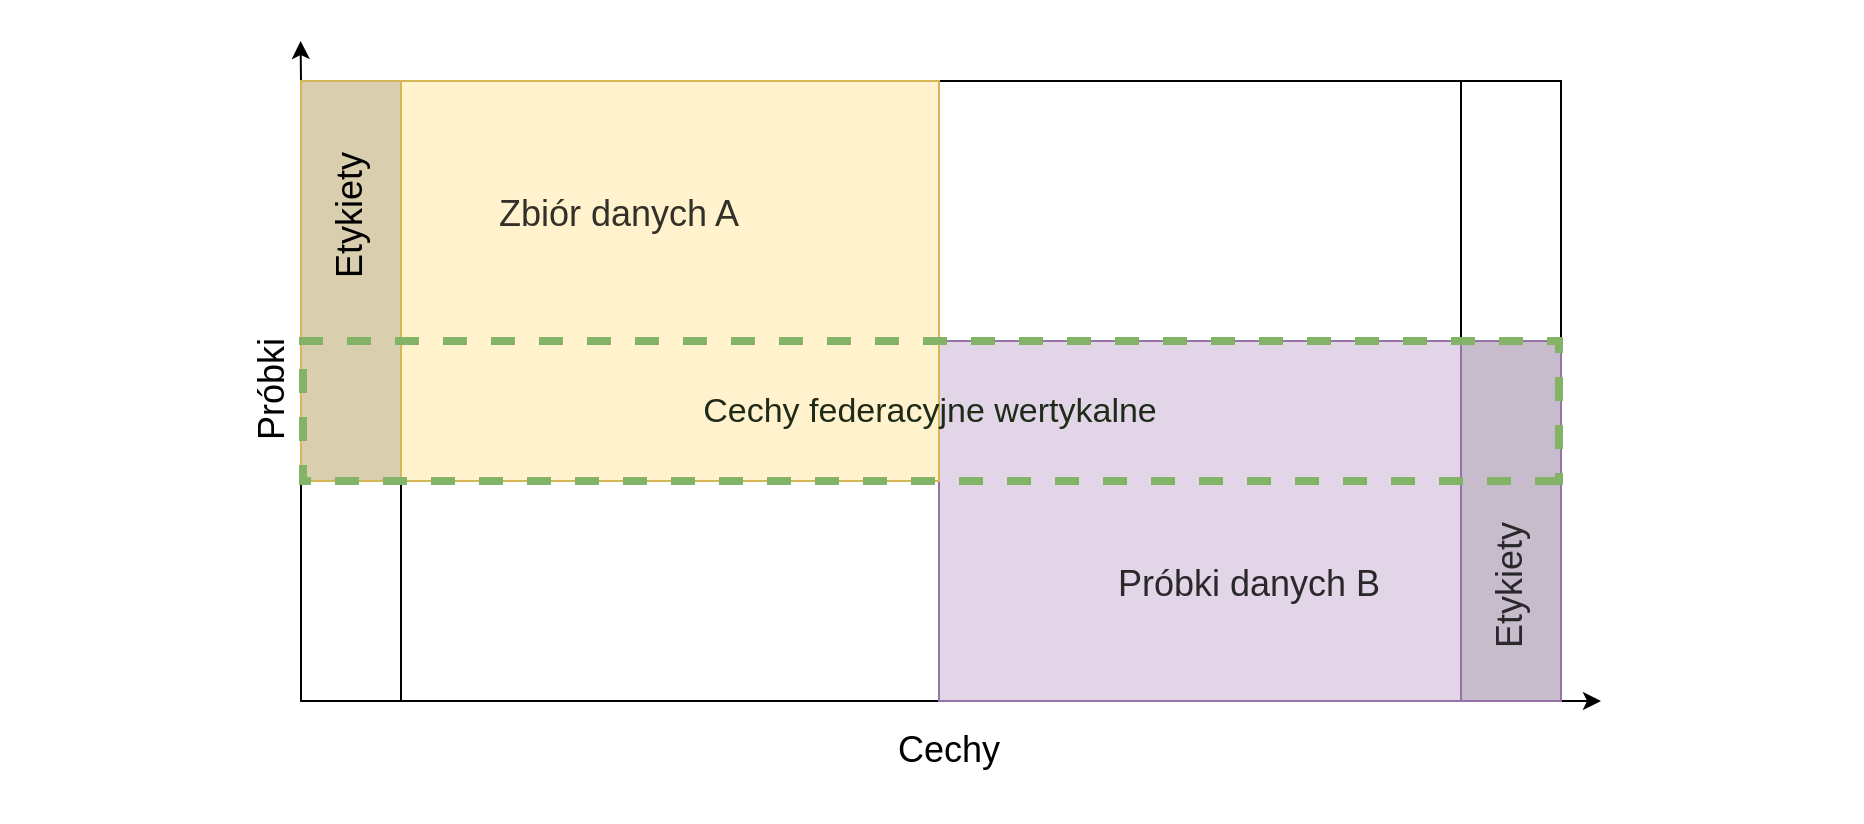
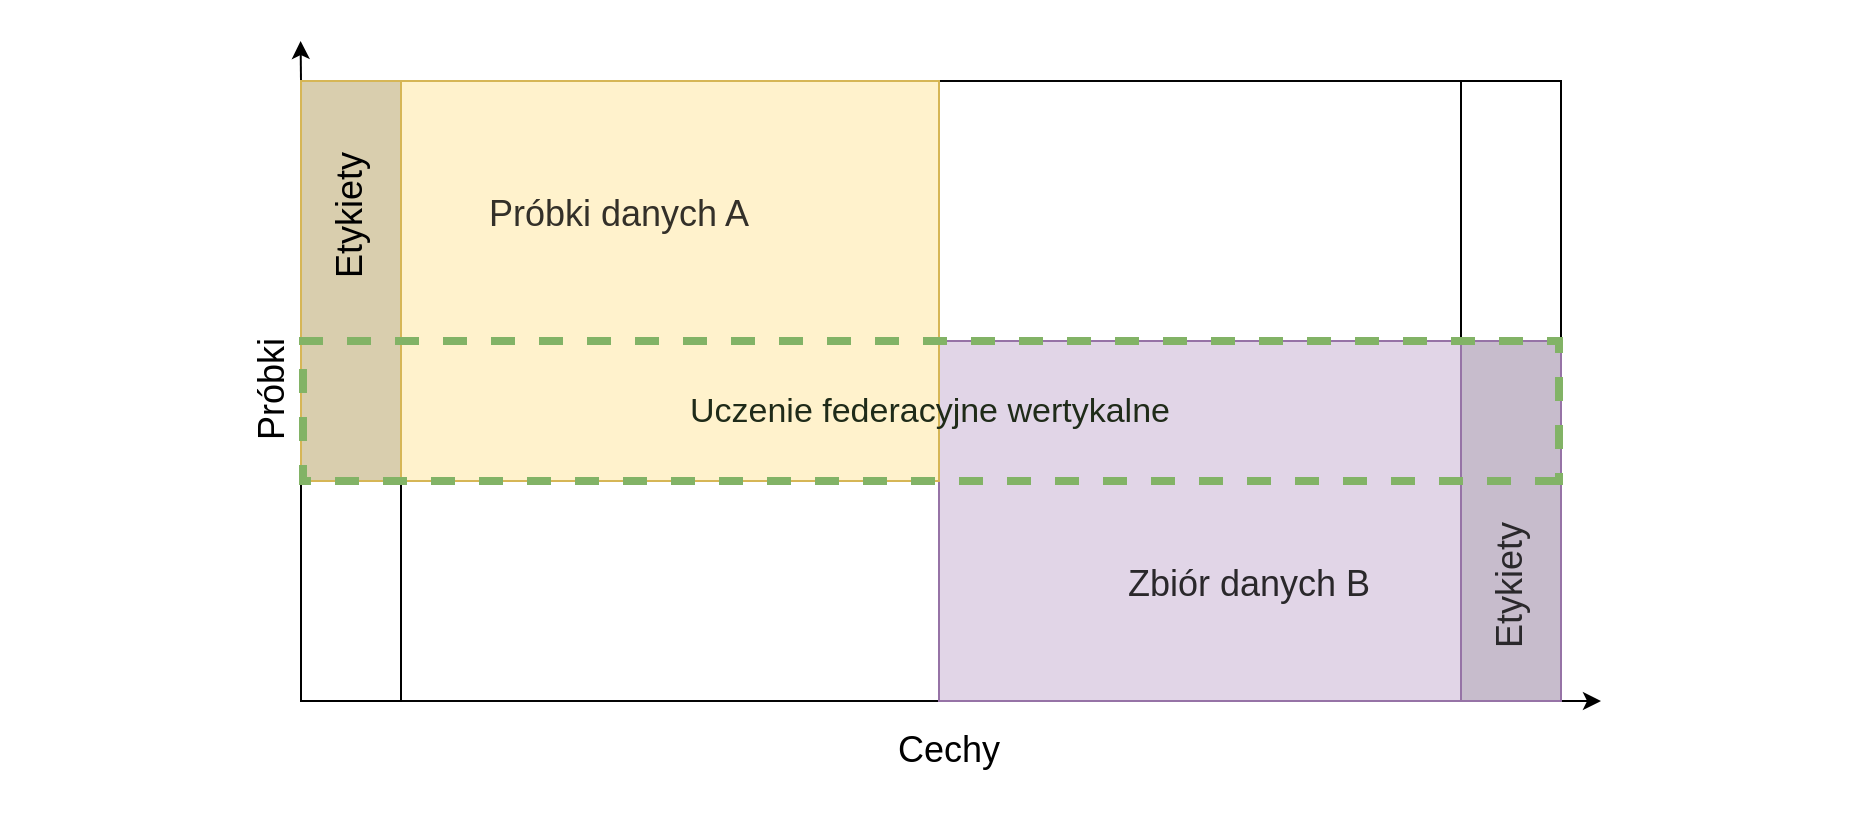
- <mxCell id="6" value="&lt;font style=&quot;font-size: 18px&quot;&gt;&lt;font color=&quot;#333029&quot;&gt;Zbiór danych A&lt;br&gt;&lt;br&gt;&lt;br&gt;&lt;/font&gt;&lt;br&gt;&lt;/font&gt;" style="rounded=0;whiteSpace=wrap;html=1;fillColor=#FFF2CC;strokeColor=#d6b656;gradientColor=none;glass=0;" vertex="1" parent="1"><mxGeometry x="150" y="40" width="319" height="200" as="geometry" /></mxCell>
+ <mxCell id="6" value="&lt;font style=&quot;font-size: 18px&quot;&gt;&lt;font color=&quot;#333029&quot;&gt;Próbki danych A&lt;br&gt;&lt;br&gt;&lt;br&gt;&lt;/font&gt;&lt;br&gt;&lt;/font&gt;" style="rounded=0;whiteSpace=wrap;html=1;fillColor=#FFF2CC;strokeColor=#d6b656;gradientColor=none;glass=0;" vertex="1" parent="1"><mxGeometry x="150" y="40" width="319" height="200" as="geometry" /></mxCell>
- <mxCell id="13" value="&lt;span lang=&quot;PL&quot; style=&quot;line-height: 16.8px&quot;&gt;&lt;font style=&quot;font-size: 17px&quot; color=&quot;#1f2b19&quot;&gt;Cechy federacyjne wertykalne&lt;/font&gt;&lt;/span&gt;&lt;span style=&quot;font-size: medium&quot;&gt;&lt;/span&gt;" style="rounded=0;whiteSpace=wrap;html=1;glass=0;fontSize=18;dashed=1;strokeWidth=4;shadow=0;sketch=0;gradientColor=none;gradientDirection=west;fillColor=none;strokeColor=#82B366;fontColor=#82B366;direction=west;" vertex="1" parent="1"><mxGeometry x="151" y="170" width="628" height="70" as="geometry" /></mxCell>
+ <mxCell id="13" value="&lt;span lang=&quot;PL&quot; style=&quot;line-height: 16.8px&quot;&gt;&lt;font style=&quot;font-size: 17px&quot; color=&quot;#1f2b19&quot;&gt;Uczenie federacyjne wertykalne&lt;/font&gt;&lt;/span&gt;&lt;span style=&quot;font-size: medium&quot;&gt;&lt;/span&gt;" style="rounded=0;whiteSpace=wrap;html=1;glass=0;fontSize=18;dashed=1;strokeWidth=4;shadow=0;sketch=0;gradientColor=none;gradientDirection=west;fillColor=none;strokeColor=#82B366;fontColor=#82B366;direction=west;" vertex="1" parent="1"><mxGeometry x="151" y="170" width="628" height="70" as="geometry" /></mxCell>
- <mxCell id="5" value="&lt;font style=&quot;font-size: 18px&quot; color=&quot;#2a282b&quot;&gt;&lt;br&gt;&lt;br&gt;&lt;br&gt;Próbki danych B&lt;/font&gt;" style="rounded=0;whiteSpace=wrap;html=1;fillColor=#E1D5E7;strokeColor=#9673A6;fontSize=17;" vertex="1" parent="1"><mxGeometry x="469" y="170" width="311" height="180" as="geometry" /></mxCell>
+ <mxCell id="5" value="&lt;font style=&quot;font-size: 18px&quot; color=&quot;#2a282b&quot;&gt;&lt;br&gt;&lt;br&gt;&lt;br&gt;Zbiór danych B&lt;/font&gt;" style="rounded=0;whiteSpace=wrap;html=1;fillColor=#E1D5E7;strokeColor=#9673A6;fontSize=17;" vertex="1" parent="1"><mxGeometry x="469" y="170" width="311" height="180" as="geometry" /></mxCell>
